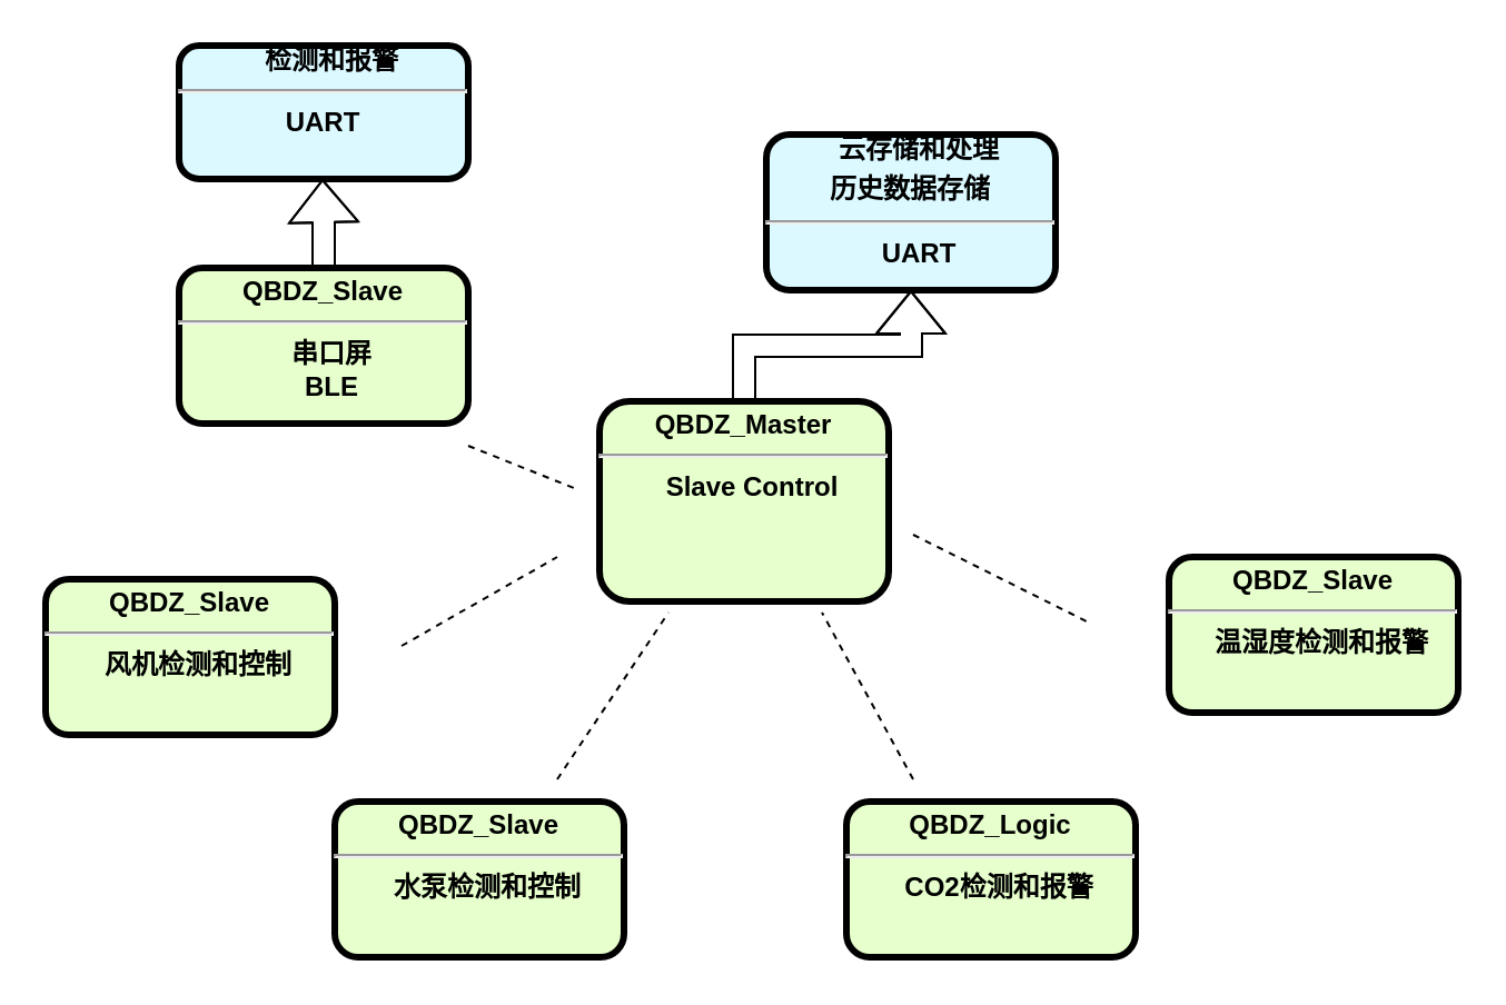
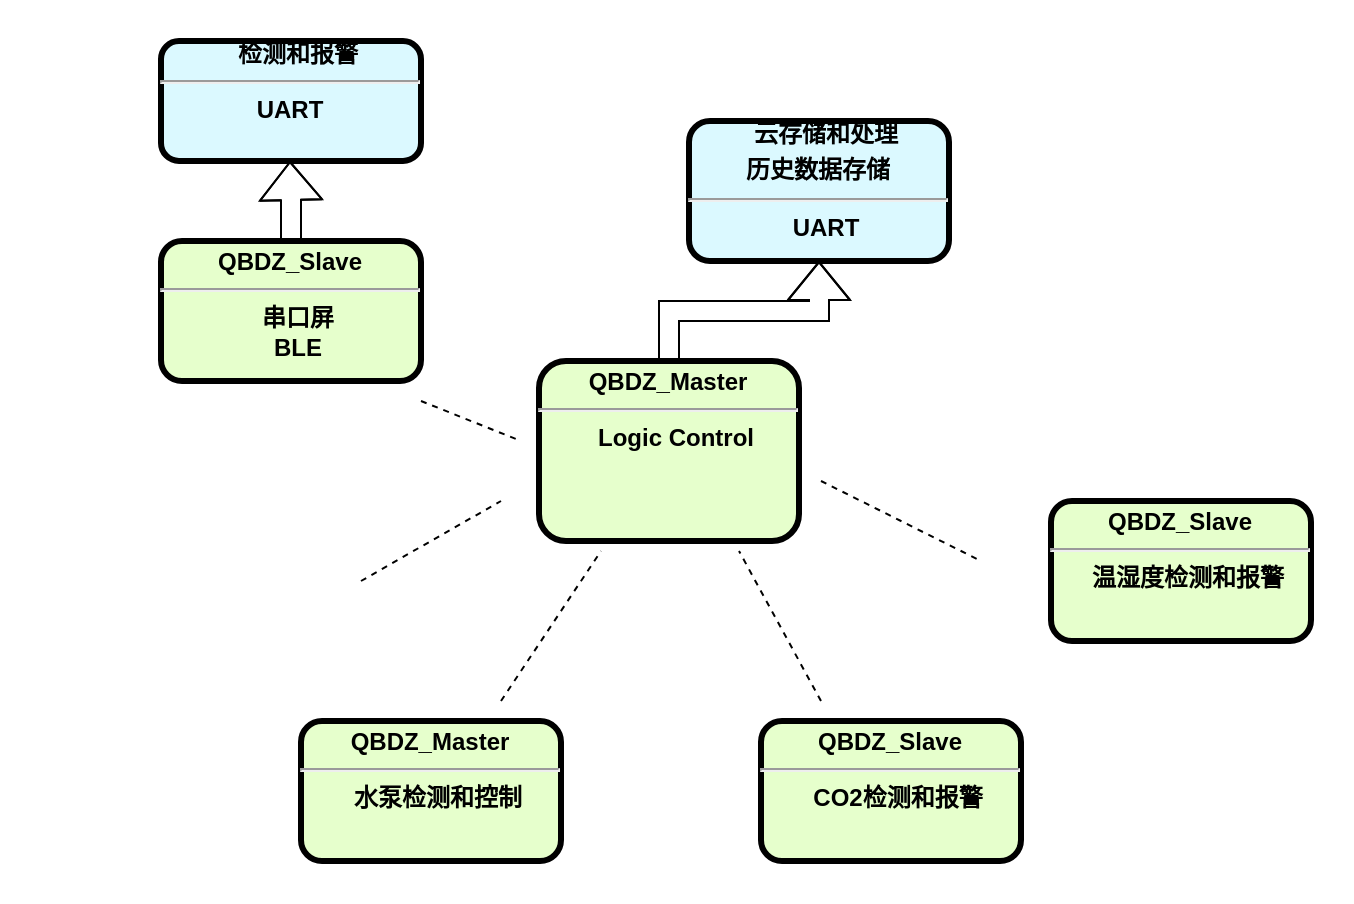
- <mxCell id="3" value="&lt;p style=&quot;margin: 4px 0px 0px ; text-align: center&quot;&gt;QBDZ_Master&lt;/p&gt;&lt;hr&gt;&lt;p style=&quot;margin: 0px ; margin-left: 8px&quot;&gt;Slave Control&lt;/p&gt;" style="verticalAlign=middle;align=center;overflow=fill;fontSize=12;fontFamily=Helvetica;html=1;rounded=1;fontStyle=1;strokeWidth=3;fillColor=#E6FFCC" vertex="1" parent="1"><mxGeometry x="269" y="180" width="130" height="90" as="geometry" /></mxCell>
+ <mxCell id="3" value="&lt;p style=&quot;margin: 4px 0px 0px ; text-align: center&quot;&gt;QBDZ_Master&lt;/p&gt;&lt;hr&gt;&lt;p style=&quot;margin: 0px ; margin-left: 8px&quot;&gt;Logic Control&lt;/p&gt;" style="verticalAlign=middle;align=center;overflow=fill;fontSize=12;fontFamily=Helvetica;html=1;rounded=1;fontStyle=1;strokeWidth=3;fillColor=#E6FFCC" vertex="1" parent="1"><mxGeometry x="269" y="180" width="130" height="90" as="geometry" /></mxCell>
- <mxCell id="4" value="&lt;p style=&quot;margin: 4px 0px 0px ; text-align: center&quot;&gt;QBDZ_Slave&lt;/p&gt;&lt;hr&gt;&lt;p style=&quot;margin: 0px ; margin-left: 8px&quot;&gt;风机检测和控制&lt;/p&gt;" style="verticalAlign=middle;align=center;overflow=fill;fontSize=12;fontFamily=Helvetica;html=1;rounded=1;fontStyle=1;strokeWidth=3;fillColor=#E6FFCC" vertex="1" parent="1"><mxGeometry x="20" y="260" width="130" height="70" as="geometry" /></mxCell>
- <mxCell id="9" value="&lt;p style=&quot;margin: 4px 0px 0px ; text-align: center&quot;&gt;QBDZ_Slave&lt;/p&gt;&lt;hr&gt;&lt;p style=&quot;margin: 0px ; margin-left: 8px&quot;&gt;水泵检测和控制&lt;/p&gt;" style="verticalAlign=middle;align=center;overflow=fill;fontSize=12;fontFamily=Helvetica;html=1;rounded=1;fontStyle=1;strokeWidth=3;fillColor=#E6FFCC" vertex="1" parent="1"><mxGeometry x="150" y="360" width="130" height="70" as="geometry" /></mxCell>
+ <mxCell id="9" value="&lt;p style=&quot;margin: 4px 0px 0px ; text-align: center&quot;&gt;QBDZ_Master&lt;/p&gt;&lt;hr&gt;&lt;p style=&quot;margin: 0px ; margin-left: 8px&quot;&gt;水泵检测和控制&lt;/p&gt;" style="verticalAlign=middle;align=center;overflow=fill;fontSize=12;fontFamily=Helvetica;html=1;rounded=1;fontStyle=1;strokeWidth=3;fillColor=#E6FFCC" vertex="1" parent="1"><mxGeometry x="150" y="360" width="130" height="70" as="geometry" /></mxCell>
- <mxCell id="10" value="&lt;p style=&quot;margin: 4px 0px 0px ; text-align: center&quot;&gt;QBDZ_Logic&lt;/p&gt;&lt;hr&gt;&lt;p style=&quot;margin: 0px ; margin-left: 8px&quot;&gt;CO2检测和报警&lt;/p&gt;" style="verticalAlign=middle;align=center;overflow=fill;fontSize=12;fontFamily=Helvetica;html=1;rounded=1;fontStyle=1;strokeWidth=3;fillColor=#E6FFCC" vertex="1" parent="1"><mxGeometry x="380" y="360" width="130" height="70" as="geometry" /></mxCell>
+ <mxCell id="10" value="&lt;p style=&quot;margin: 4px 0px 0px ; text-align: center&quot;&gt;QBDZ_Slave&lt;/p&gt;&lt;hr&gt;&lt;p style=&quot;margin: 0px ; margin-left: 8px&quot;&gt;CO2检测和报警&lt;/p&gt;" style="verticalAlign=middle;align=center;overflow=fill;fontSize=12;fontFamily=Helvetica;html=1;rounded=1;fontStyle=1;strokeWidth=3;fillColor=#E6FFCC" vertex="1" parent="1"><mxGeometry x="380" y="360" width="130" height="70" as="geometry" /></mxCell>
